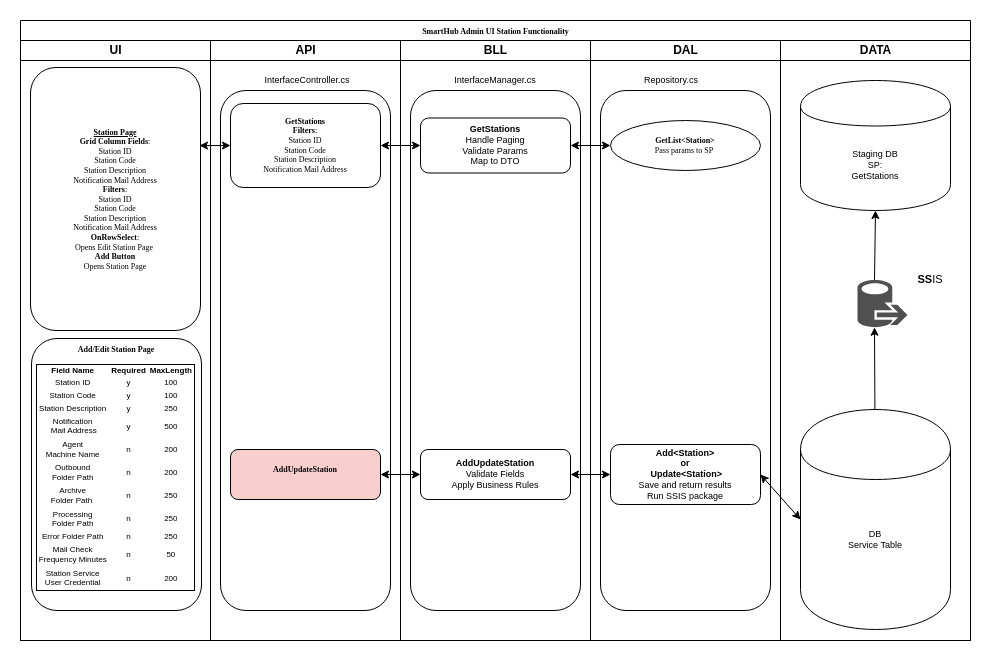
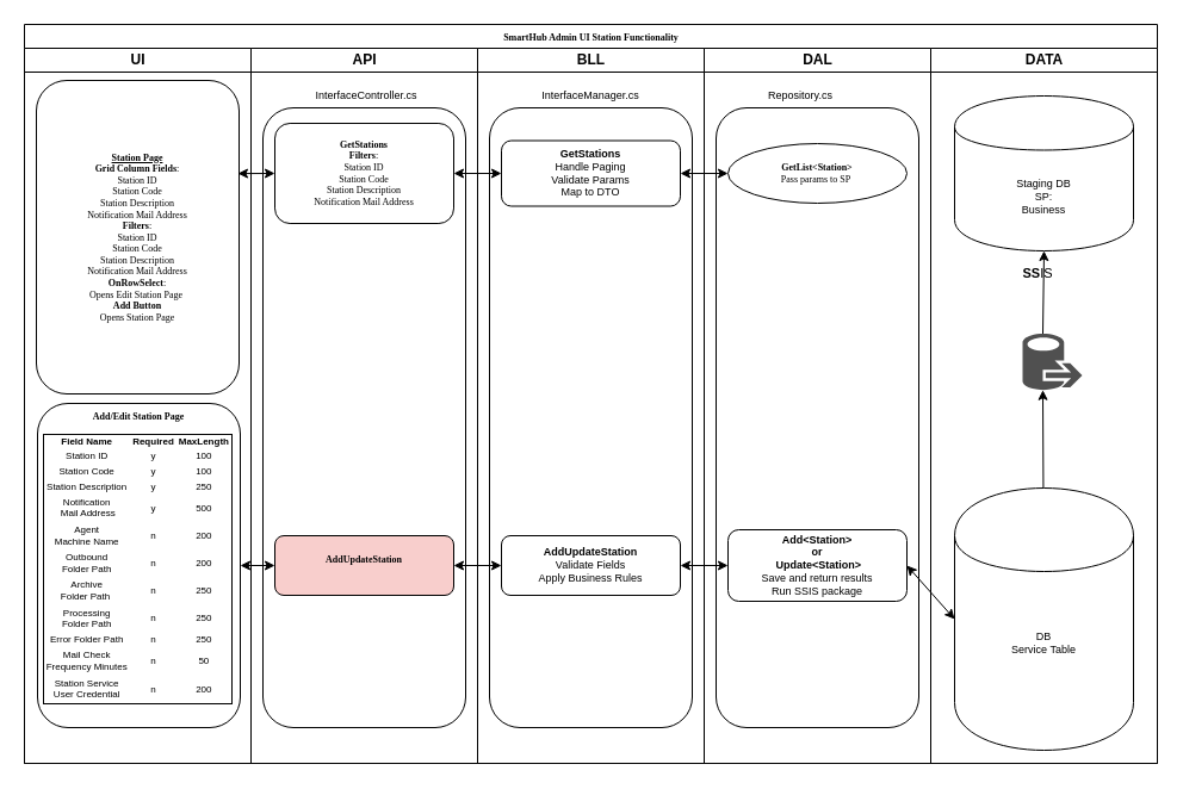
- <mxCell id="27" value="Staging DB&lt;br&gt;SP:&lt;br&gt;GetStations&lt;br&gt;" style="shape=cylinder;whiteSpace=wrap;html=1;boundedLbl=1;backgroundOutline=1;fontSize=9;align=center;" parent="26" vertex="1"><mxGeometry x="20" y="40" width="150" height="130" as="geometry" /></mxCell>
+ <mxCell id="27" value="Staging DB&lt;br&gt;SP:&lt;br&gt;Business&lt;br&gt;" style="shape=cylinder;whiteSpace=wrap;html=1;boundedLbl=1;backgroundOutline=1;fontSize=9;align=center;" parent="26" vertex="1"><mxGeometry x="20" y="40" width="150" height="130" as="geometry" /></mxCell>
- <mxCell id="30" value="&lt;font style=&quot;font-size: 11px&quot;&gt;&lt;b&gt;SS&lt;/b&gt;IS&lt;/font&gt;" style="text;html=1;strokeColor=none;fillColor=none;align=center;verticalAlign=middle;whiteSpace=wrap;rounded=0;fontSize=9;" parent="26" vertex="1"><mxGeometry x="130" y="229" width="40" height="20" as="geometry" /></mxCell>
+ <mxCell id="30" value="&lt;font style=&quot;font-size: 11px&quot;&gt;&lt;b&gt;SS&lt;/b&gt;IS&lt;/font&gt;" style="text;html=1;strokeColor=none;fillColor=none;align=center;verticalAlign=middle;whiteSpace=wrap;rounded=0;fontSize=9;" parent="26" vertex="1"><mxGeometry x="70" y="179" width="40" height="20" as="geometry" /></mxCell>
+ <mxCell id="25" value="" style="endArrow=classic;startArrow=classic;html=1;fontSize=8;entryX=0;entryY=0.5;entryDx=0;entryDy=0;exitX=1;exitY=0.5;exitDx=0;exitDy=0;" parent="2" source="5" target="10" edge="1"><mxGeometry width="50" height="50" relative="1" as="geometry"><mxPoint y="650" as="sourcePoint" /><mxPoint x="50" y="600" as="targetPoint" /></mxGeometry></mxCell>
